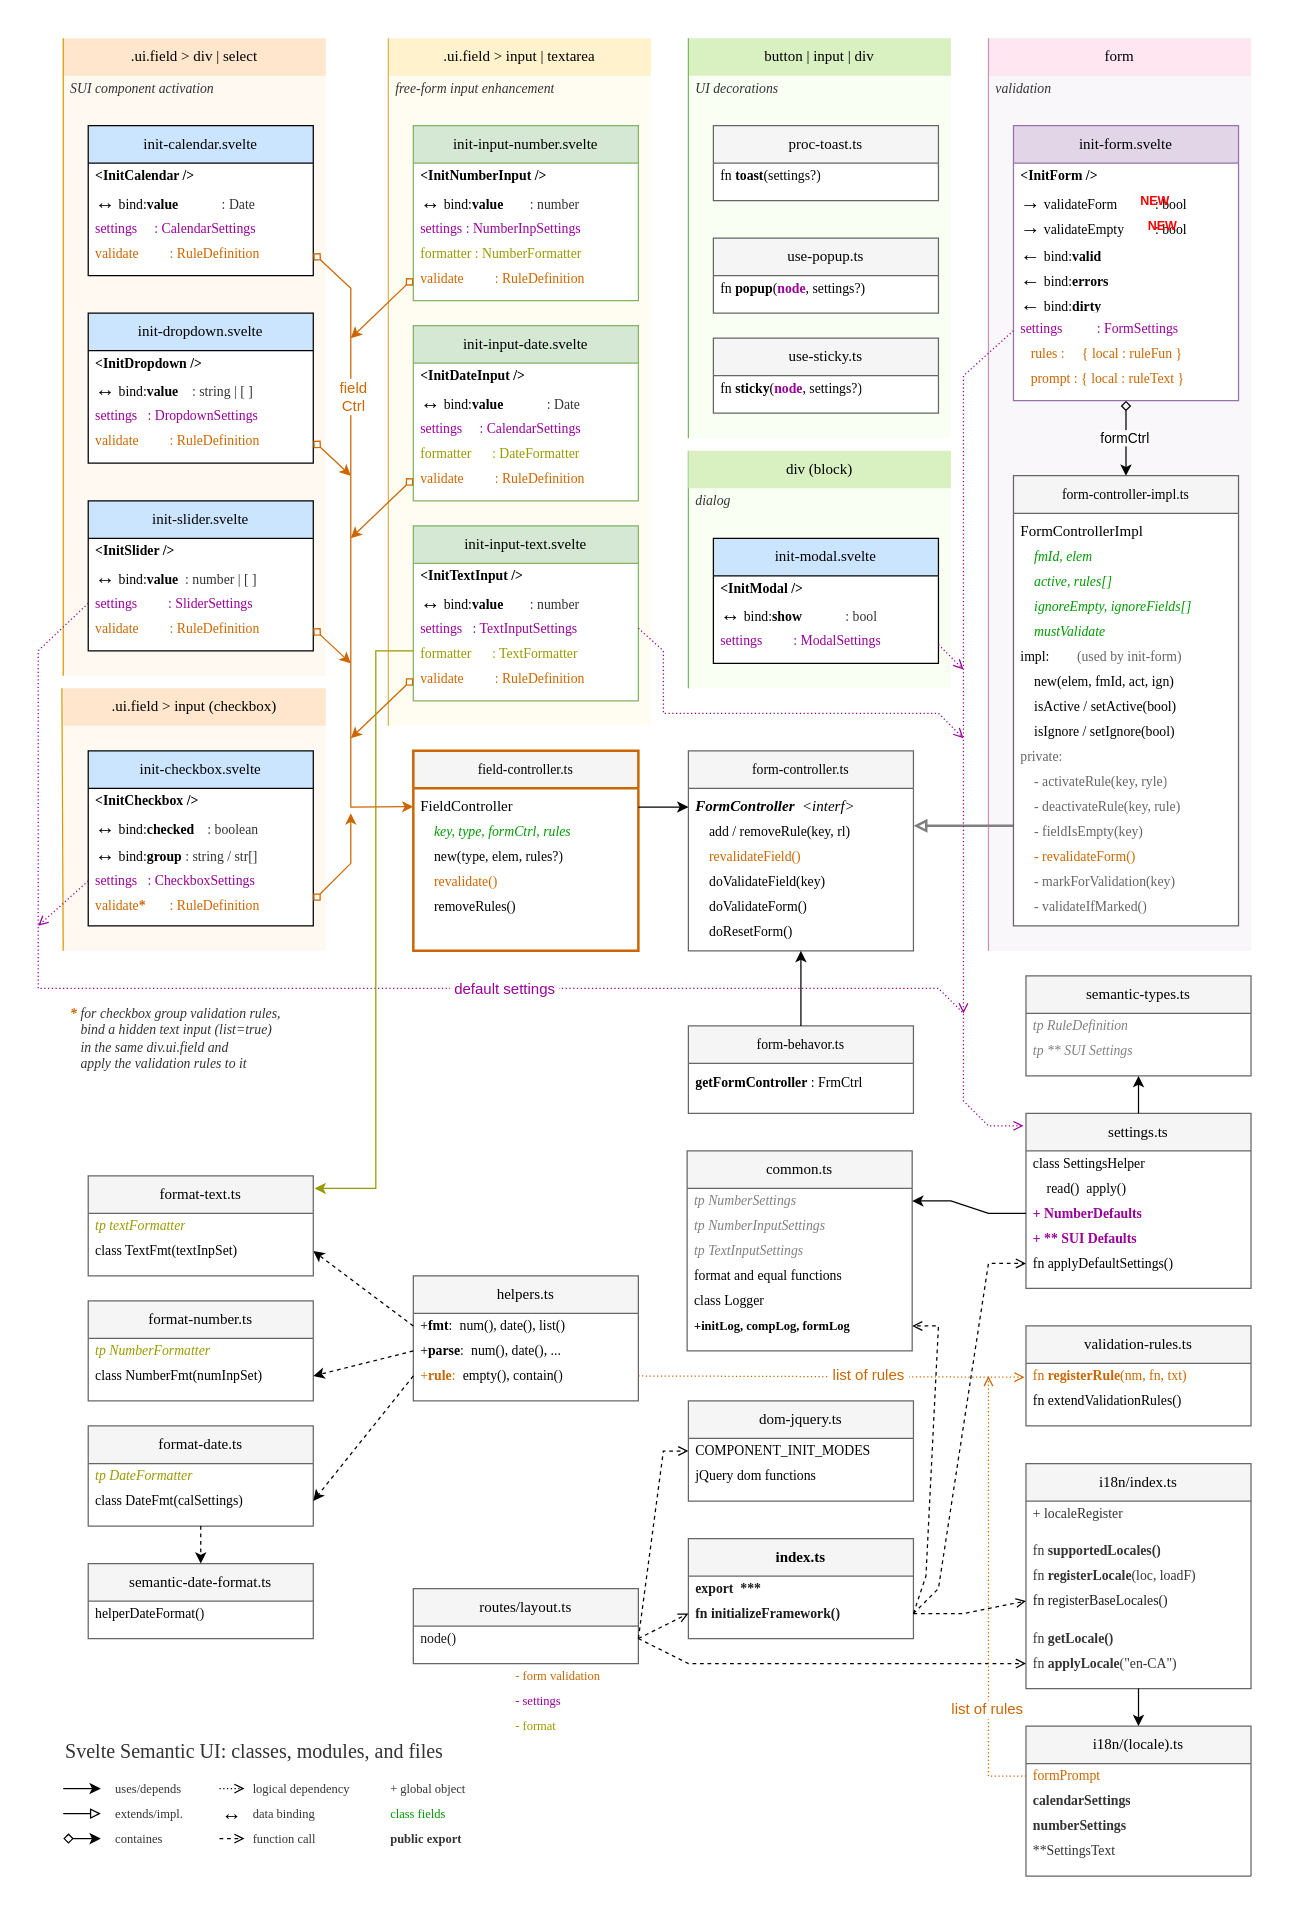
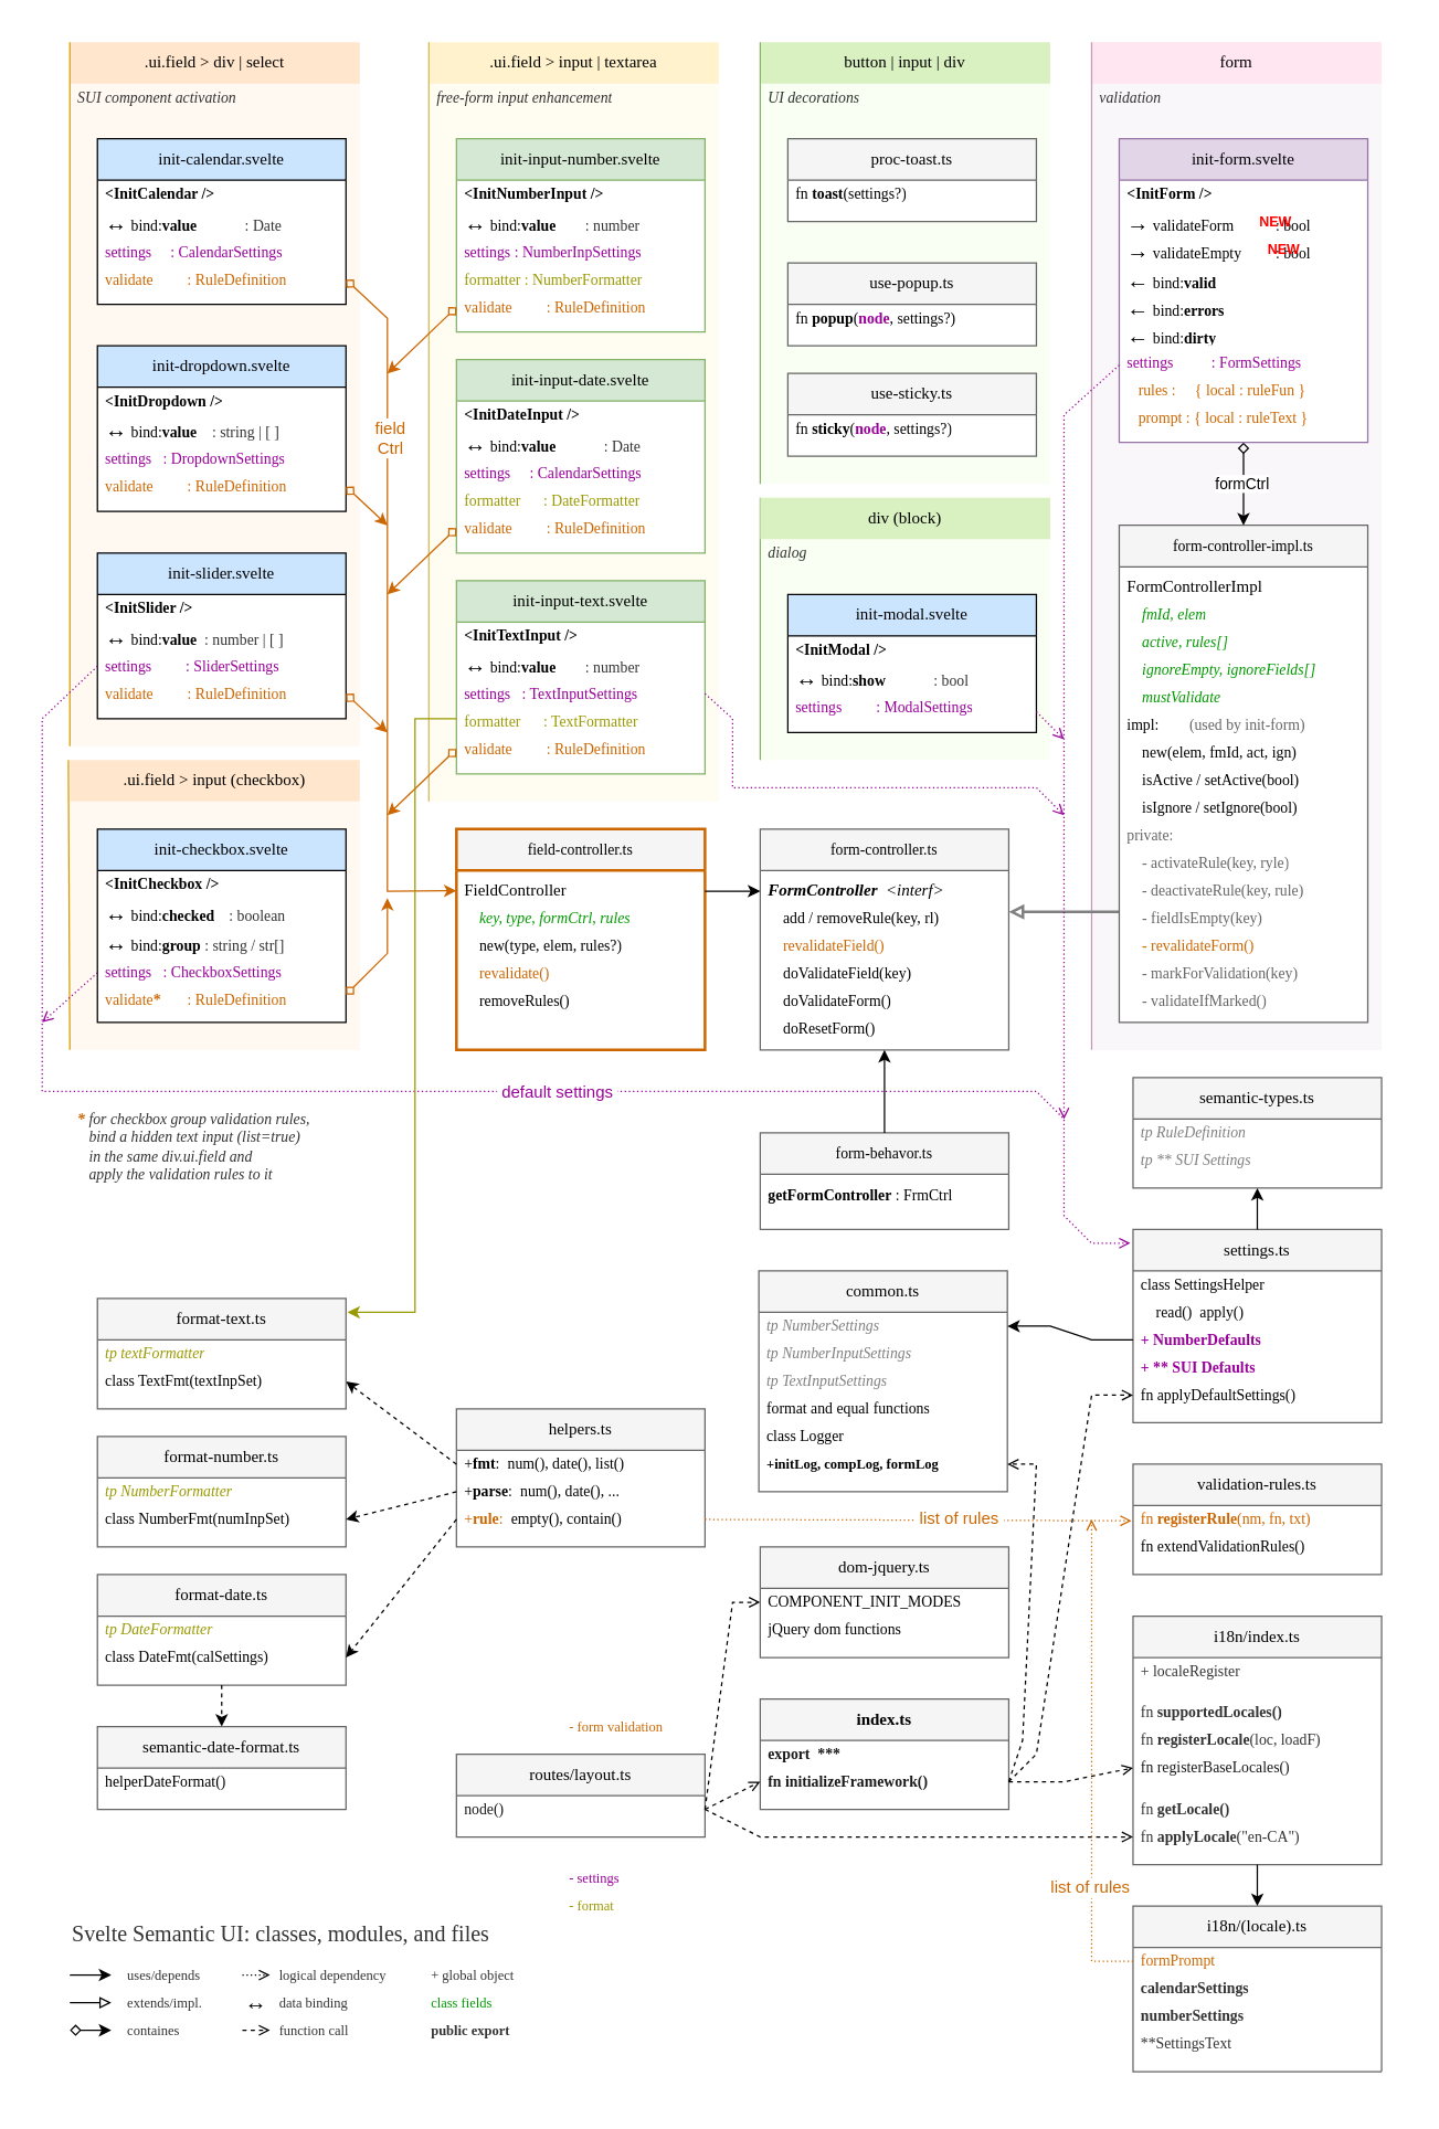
- <mxCell id="296" value="- form validation" style="rounded=0;whiteSpace=wrap;html=1;fillColor=none;strokeColor=none;fontFamily=Verdana;fontSize=10;fontColor=#CC6600;align=left;" vertex="1" parent="1"><mxGeometry x="410" y="1330" width="100" height="20" as="geometry" /></mxCell>
+ <mxCell id="296" value="- form validation" style="rounded=0;whiteSpace=wrap;html=1;fillColor=none;strokeColor=none;fontFamily=Verdana;fontSize=10;fontColor=#CC6600;align=left;" vertex="1" parent="1"><mxGeometry x="410" y="1240" width="100" height="20" as="geometry" /></mxCell>
